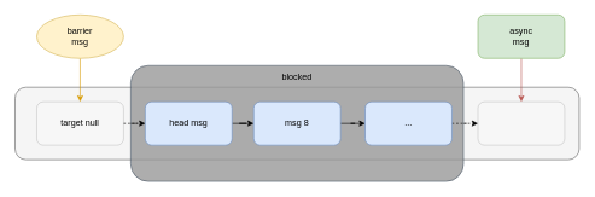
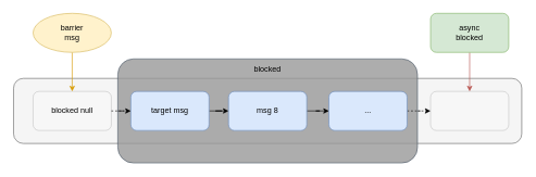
- <mxCell id="16" value="async&lt;br&gt;msg" style="rounded=1;whiteSpace=wrap;html=1;fillColor=#d5e8d4;strokeColor=#82b366;" vertex="1" parent="1"><mxGeometry x="660" y="20" width="120" height="60" as="geometry" /></mxCell>
+ <mxCell id="16" value="async&lt;br&gt;blocked" style="rounded=1;whiteSpace=wrap;html=1;fillColor=#d5e8d4;strokeColor=#82b366;" vertex="1" parent="1"><mxGeometry x="660" y="20" width="120" height="60" as="geometry" /></mxCell>
- <mxCell id="11" value="target null" style="rounded=1;whiteSpace=wrap;html=1;opacity=20;" vertex="1" parent="1"><mxGeometry x="50" y="140" width="120" height="60" as="geometry" /></mxCell>
+ <mxCell id="11" value="blocked null" style="rounded=1;whiteSpace=wrap;html=1;opacity=20;" vertex="1" parent="1"><mxGeometry x="50" y="140" width="120" height="60" as="geometry" /></mxCell>
- <mxCell id="5" value="head msg" style="rounded=1;whiteSpace=wrap;html=1;fillColor=#dae8fc;strokeColor=#6c8ebf;" vertex="1" parent="1"><mxGeometry x="200" y="140" width="120" height="60" as="geometry" /></mxCell>
+ <mxCell id="5" value="target msg" style="rounded=1;whiteSpace=wrap;html=1;fillColor=#dae8fc;strokeColor=#6c8ebf;" vertex="1" parent="1"><mxGeometry x="200" y="140" width="120" height="60" as="geometry" /></mxCell>
